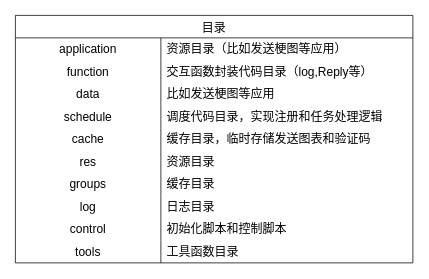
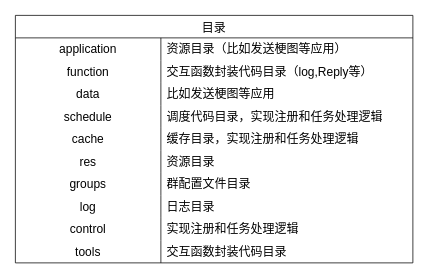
- <mxCell id="17" value="缓存目录，临时存储发送图表和验证码" style="shape=partialRectangle;html=1;whiteSpace=wrap;connectable=0;fillColor=none;top=0;left=0;bottom=0;right=0;align=left;spacingLeft=6;overflow=hidden;strokeColor=inherit;fontSize=16;" parent="15" vertex="1"><mxGeometry x="194" width="336" height="30" as="geometry"><mxRectangle width="336" height="30" as="alternateBounds" /></mxGeometry></mxCell>
+ <mxCell id="17" value="缓存目录，实现注册和任务处理逻辑" style="shape=partialRectangle;html=1;whiteSpace=wrap;connectable=0;fillColor=none;top=0;left=0;bottom=0;right=0;align=left;spacingLeft=6;overflow=hidden;strokeColor=inherit;fontSize=16;" parent="15" vertex="1"><mxGeometry x="194" width="336" height="30" as="geometry"><mxRectangle width="336" height="30" as="alternateBounds" /></mxGeometry></mxCell>
- <mxCell id="23" value="缓存目录" style="shape=partialRectangle;html=1;whiteSpace=wrap;connectable=0;fillColor=none;top=0;left=0;bottom=0;right=0;align=left;spacingLeft=6;overflow=hidden;strokeColor=inherit;fontSize=16;" parent="21" vertex="1"><mxGeometry x="194" width="336" height="30" as="geometry"><mxRectangle width="336" height="30" as="alternateBounds" /></mxGeometry></mxCell>
+ <mxCell id="23" value="群配置文件目录" style="shape=partialRectangle;html=1;whiteSpace=wrap;connectable=0;fillColor=none;top=0;left=0;bottom=0;right=0;align=left;spacingLeft=6;overflow=hidden;strokeColor=inherit;fontSize=16;" parent="21" vertex="1"><mxGeometry x="194" width="336" height="30" as="geometry"><mxRectangle width="336" height="30" as="alternateBounds" /></mxGeometry></mxCell>
- <mxCell id="29" value="初始化脚本和控制脚本" style="shape=partialRectangle;html=1;whiteSpace=wrap;connectable=0;fillColor=none;top=0;left=0;bottom=0;right=0;align=left;spacingLeft=6;overflow=hidden;strokeColor=inherit;fontSize=16;" parent="27" vertex="1"><mxGeometry x="194" width="336" height="30" as="geometry"><mxRectangle width="336" height="30" as="alternateBounds" /></mxGeometry></mxCell>
+ <mxCell id="29" value="实现注册和任务处理逻辑" style="shape=partialRectangle;html=1;whiteSpace=wrap;connectable=0;fillColor=none;top=0;left=0;bottom=0;right=0;align=left;spacingLeft=6;overflow=hidden;strokeColor=inherit;fontSize=16;" parent="27" vertex="1"><mxGeometry x="194" width="336" height="30" as="geometry"><mxRectangle width="336" height="30" as="alternateBounds" /></mxGeometry></mxCell>
- <mxCell id="32" value="工具函数目录" style="shape=partialRectangle;html=1;whiteSpace=wrap;connectable=0;fillColor=none;top=0;left=0;bottom=0;right=0;align=left;spacingLeft=6;overflow=hidden;strokeColor=inherit;fontSize=16;" parent="30" vertex="1"><mxGeometry x="194" width="336" height="30" as="geometry"><mxRectangle width="336" height="30" as="alternateBounds" /></mxGeometry></mxCell>
+ <mxCell id="32" value="交互函数封装代码目录" style="shape=partialRectangle;html=1;whiteSpace=wrap;connectable=0;fillColor=none;top=0;left=0;bottom=0;right=0;align=left;spacingLeft=6;overflow=hidden;strokeColor=inherit;fontSize=16;" parent="30" vertex="1"><mxGeometry x="194" width="336" height="30" as="geometry"><mxRectangle width="336" height="30" as="alternateBounds" /></mxGeometry></mxCell>
